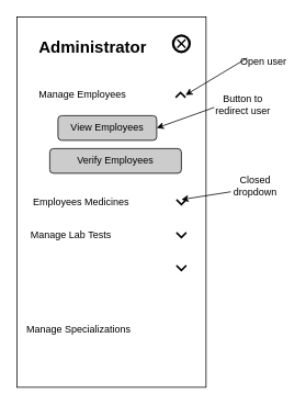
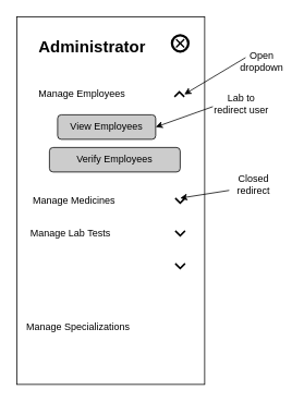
- <mxCell id="18" value="Open user" style="text;html=1;align=center;verticalAlign=middle;whiteSpace=wrap;rounded=0;" vertex="1" parent="1"><mxGeometry x="290" y="60" width="60" height="30" as="geometry" /></mxCell>
+ <mxCell id="18" value="Open dropdown" style="text;html=1;align=center;verticalAlign=middle;whiteSpace=wrap;rounded=0;" vertex="1" parent="1"><mxGeometry x="290" y="60" width="60" height="30" as="geometry" /></mxCell>
- <mxCell id="16" value="Button to redirect user" style="text;html=1;align=center;verticalAlign=middle;whiteSpace=wrap;rounded=0;" vertex="1" parent="1"><mxGeometry x="260" y="112" width="70" height="30" as="geometry" /></mxCell>
+ <mxCell id="16" value="Lab to redirect user" style="text;html=1;align=center;verticalAlign=middle;whiteSpace=wrap;rounded=0;" vertex="1" parent="1"><mxGeometry x="260" y="112" width="70" height="30" as="geometry" /></mxCell>
- <mxCell id="19" value="Closed dropdown" style="text;html=1;align=center;verticalAlign=middle;whiteSpace=wrap;rounded=0;" vertex="1" parent="1"><mxGeometry x="280" y="210" width="60" height="30" as="geometry" /></mxCell>
+ <mxCell id="19" value="Closed redirect" style="text;html=1;align=center;verticalAlign=middle;whiteSpace=wrap;rounded=0;" vertex="1" parent="1"><mxGeometry x="280" y="210" width="60" height="30" as="geometry" /></mxCell>
- <mxCell id="9" value="Employees Medicines" style="text;html=1;align=left;verticalAlign=middle;whiteSpace=wrap;rounded=0;" vertex="1" parent="1"><mxGeometry x="38" y="230" width="175" height="30" as="geometry" /></mxCell>
+ <mxCell id="9" value="Manage Medicines" style="text;html=1;align=left;verticalAlign=middle;whiteSpace=wrap;rounded=0;" vertex="1" parent="1"><mxGeometry x="38" y="230" width="175" height="30" as="geometry" /></mxCell>
